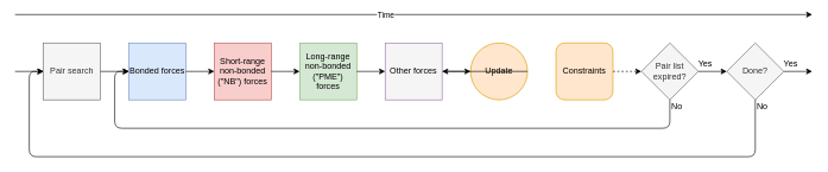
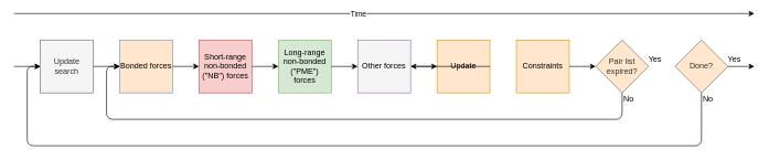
- <mxCell id="14" value="Pair search" style="whiteSpace=wrap;html=1;aspect=fixed;fillColor=#f5f5f5;strokeColor=#666666;fontColor=#333333;" parent="1" vertex="1"><mxGeometry x="60" y="60" width="80" height="80" as="geometry" /></mxCell>
+ <mxCell id="14" value="Update search" style="whiteSpace=wrap;html=1;aspect=fixed;fillColor=#f5f5f5;strokeColor=#666666;fontColor=#333333;" parent="1" vertex="1"><mxGeometry x="60" y="60" width="80" height="80" as="geometry" /></mxCell>
- <mxCell id="15" value="Bonded forces" style="whiteSpace=wrap;html=1;aspect=fixed;fillColor=#dae8fc;strokeColor=#6c8ebf;" parent="1" vertex="1"><mxGeometry x="180" y="60" width="80" height="80" as="geometry" /></mxCell>
+ <mxCell id="15" value="Bonded forces" style="whiteSpace=wrap;html=1;aspect=fixed;fillColor=#ffe6cc;strokeColor=#6c8ebf;" parent="1" vertex="1"><mxGeometry x="180" y="60" width="80" height="80" as="geometry" /></mxCell>
- <mxCell id="4" value="Update" style="ellipse;whiteSpace=wrap;html=1;aspect=fixed;fillColor=#ffe6cc;strokeColor=#d79b00;" parent="1" vertex="1"><mxGeometry x="660" y="60" width="80" height="80" as="geometry" /></mxCell>
+ <mxCell id="4" value="Update" style="whiteSpace=wrap;html=1;aspect=fixed;fillColor=#ffe6cc;strokeColor=#d79b00;" parent="1" vertex="1"><mxGeometry x="660" y="60" width="80" height="80" as="geometry" /></mxCell>
- <mxCell id="5" value="Constraints" style="whiteSpace=wrap;html=1;aspect=fixed;fillColor=#ffe6cc;strokeColor=#d79b00;rounded=1;" parent="1" vertex="1"><mxGeometry x="780" y="60" width="80" height="80" as="geometry" /></mxCell>
+ <mxCell id="5" value="Constraints" style="whiteSpace=wrap;html=1;aspect=fixed;fillColor=#ffe6cc;strokeColor=#d79b00;" parent="1" vertex="1"><mxGeometry x="780" y="60" width="80" height="80" as="geometry" /></mxCell>
- <mxCell id="8" value="" style="endArrow=classic;html=1;exitX=1;exitY=0.5;exitDx=0;exitDy=0;entryX=0;entryY=0.5;entryDx=0;entryDy=0;dashed=1;" parent="1" source="5" target="9" edge="1"><mxGeometry width="50" height="50" relative="1" as="geometry"><mxPoint x="750" y="111.5" as="sourcePoint" /><mxPoint x="790" y="111.5" as="targetPoint" /></mxGeometry></mxCell>
+ <mxCell id="8" value="" style="endArrow=classic;html=1;exitX=1;exitY=0.5;exitDx=0;exitDy=0;entryX=0;entryY=0.5;entryDx=0;entryDy=0;" parent="1" source="5" target="9" edge="1"><mxGeometry width="50" height="50" relative="1" as="geometry"><mxPoint x="750" y="111.5" as="sourcePoint" /><mxPoint x="790" y="111.5" as="targetPoint" /></mxGeometry></mxCell>
- <mxCell id="9" value="Pair list expired?" style="rhombus;whiteSpace=wrap;html=1;fillColor=#f5f5f5;strokeColor=#666666;fontColor=#333333;" parent="1" vertex="1"><mxGeometry x="900" y="60" width="80" height="80" as="geometry" /></mxCell>
+ <mxCell id="9" value="Pair list expired?" style="rhombus;whiteSpace=wrap;html=1;fillColor=#ffe6cc;strokeColor=#666666;fontColor=#333333;" parent="1" vertex="1"><mxGeometry x="900" y="60" width="80" height="80" as="geometry" /></mxCell>
- <mxCell id="10" value="" style="endArrow=classic;html=1;exitX=1;exitY=0.5;exitDx=0;exitDy=0;entryX=0;entryY=0.5;entryDx=0;entryDy=0;" parent="1" source="9" target="22" edge="1"><mxGeometry width="50" height="50" relative="1" as="geometry"><mxPoint x="760" y="121.5" as="sourcePoint" /><mxPoint x="1020" y="101.5" as="targetPoint" /></mxGeometry></mxCell>
- <mxCell id="22" value="Done?" style="rhombus;whiteSpace=wrap;html=1;fillColor=#f5f5f5;strokeColor=#666666;fontColor=#333333;" parent="1" vertex="1"><mxGeometry x="1020" y="60" width="80" height="80" as="geometry" /></mxCell>
+ <mxCell id="22" value="Done?" style="rhombus;whiteSpace=wrap;html=1;fillColor=#ffe6cc;strokeColor=#666666;fontColor=#333333;" parent="1" vertex="1"><mxGeometry x="1020" y="60" width="80" height="80" as="geometry" /></mxCell>
